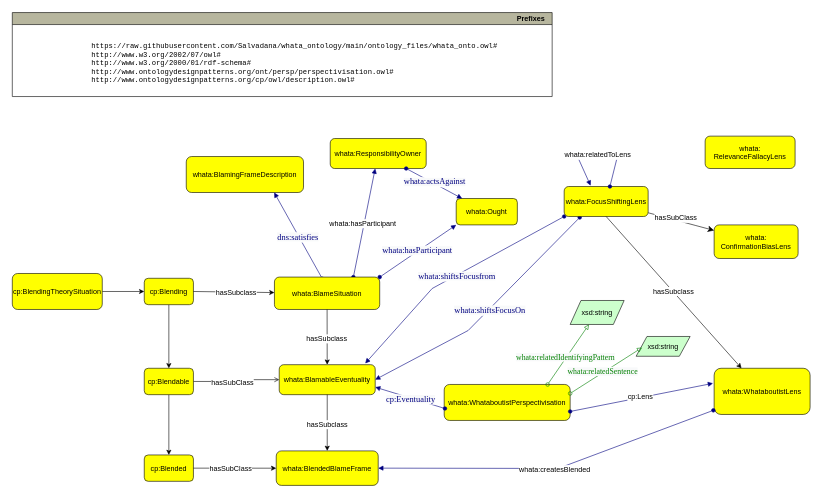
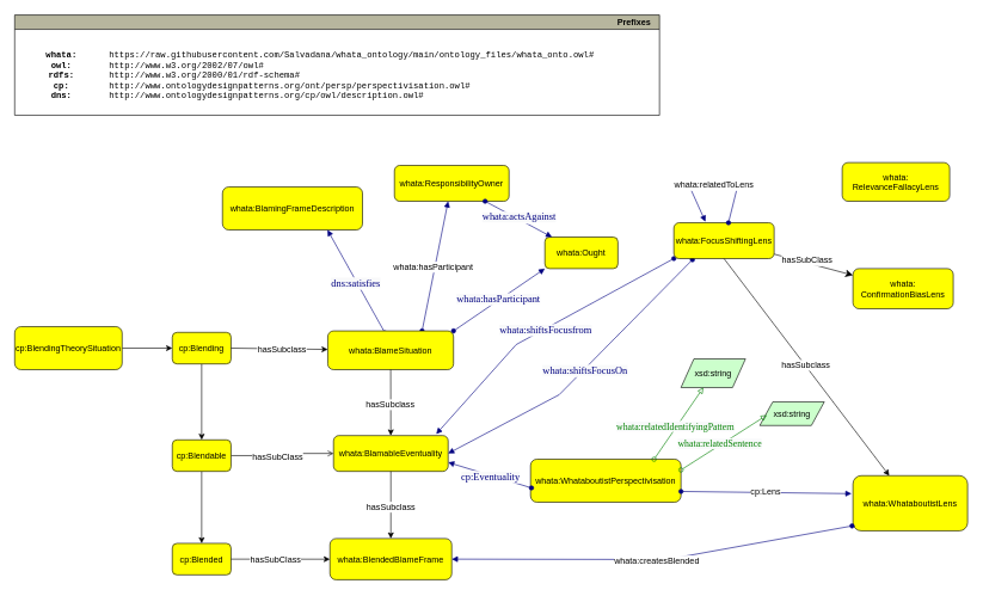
+ <mxCell id="34" value="&lt;b&gt;whata:&lt;br&gt;owl:&lt;br&gt;rdfs:&lt;/b&gt;&lt;div&gt;&lt;b&gt;cp:&lt;/b&gt;&lt;/div&gt;&lt;div&gt;&lt;b&gt;dns:&lt;/b&gt;&lt;/div&gt;" style="text;html=1;align=center;verticalAlign=middle;resizable=0;points=[];autosize=1;fontFamily=Courier New;" parent="33" vertex="1"><mxGeometry x="29.996" y="40.0" width="70" height="90" as="geometry" /></mxCell>
- <mxCell id="18" value="whata:WhataboutistLens" style="graphMlID=n4;shape=rect;rounded=1;arcsize=30;fillColor=#ffff00;strokeColor=#000000;strokeWidth=1.0" parent="1" vertex="1"><mxGeometry x="1190" y="613" width="160" height="77" as="geometry" /></mxCell>
+ <mxCell id="18" value="whata:WhataboutistLens" style="graphMlID=n4;shape=rect;rounded=1;arcsize=30;fillColor=#ffff00;strokeColor=#000000;strokeWidth=1.0" parent="1" vertex="1"><mxGeometry x="1190" y="663" width="160" height="77" as="geometry" /></mxCell>
